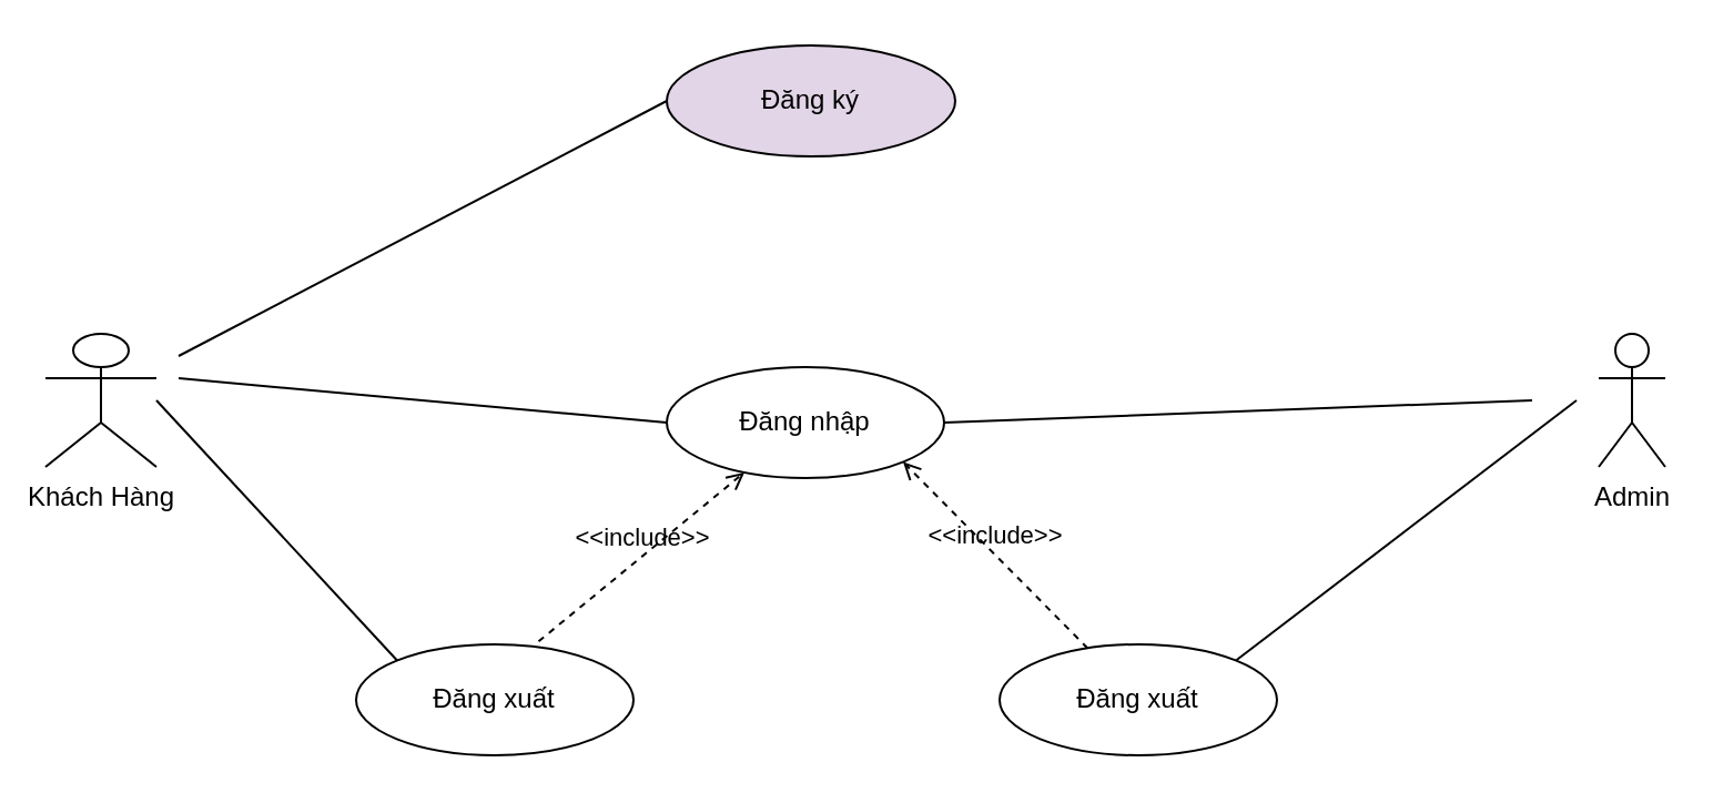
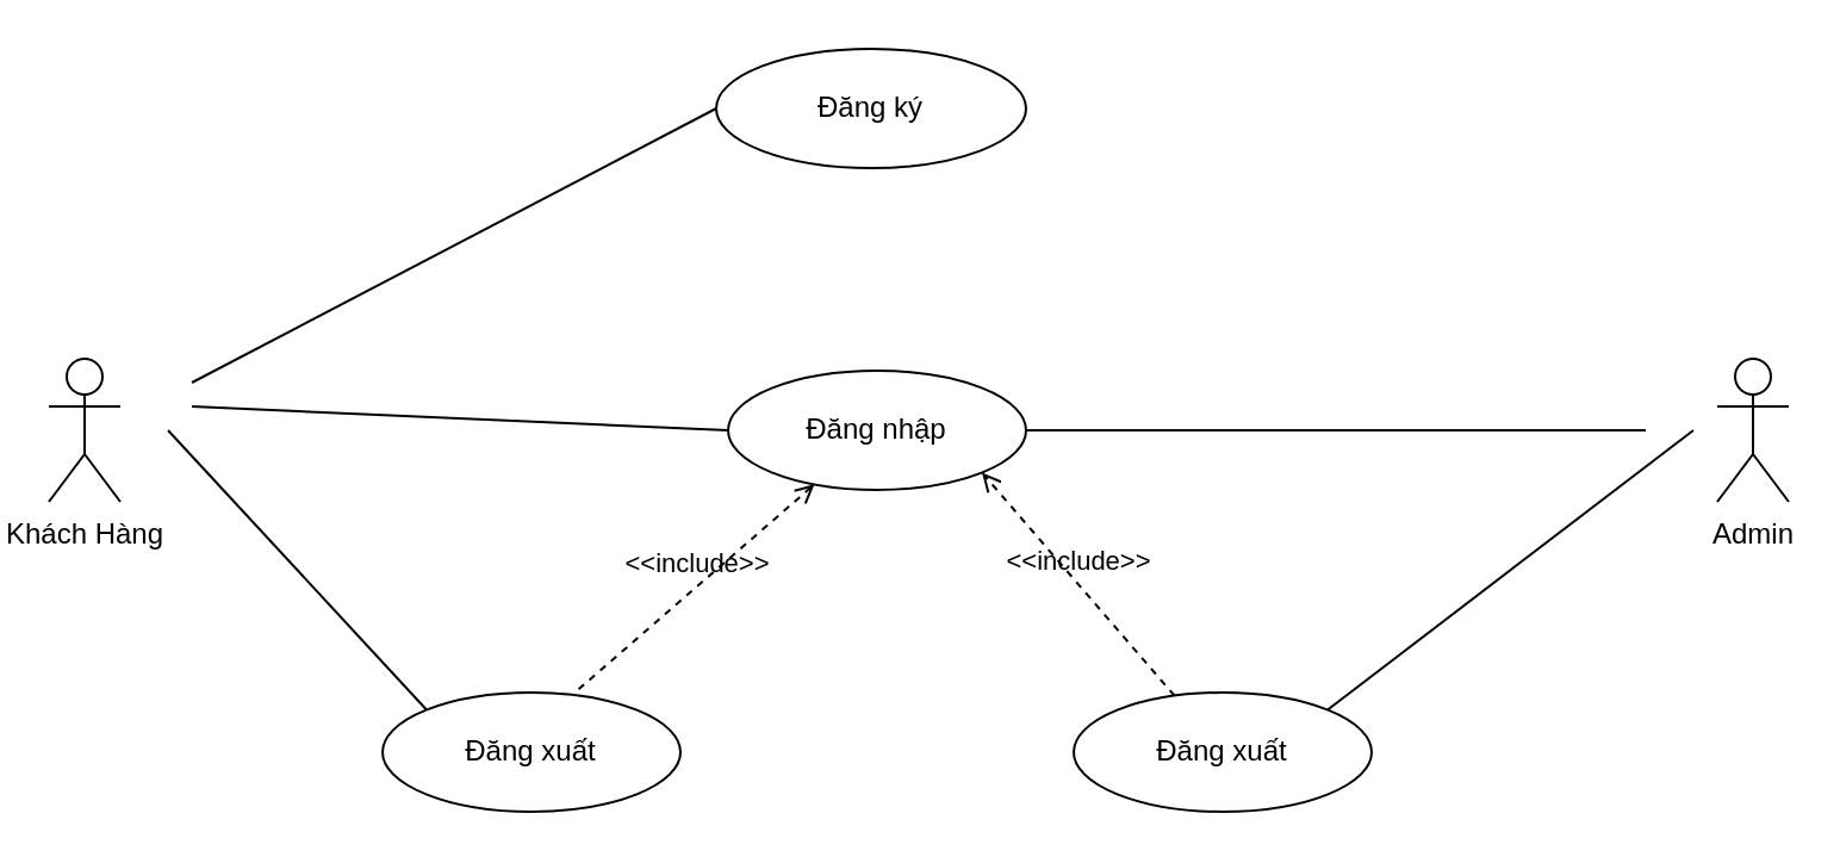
- <mxCell id="4" value="Đăng ký" style="ellipse;whiteSpace=wrap;html=1;fillColor=#e1d5e7;" vertex="1" parent="1"><mxGeometry x="300" y="20" width="130" height="50" as="geometry" /></mxCell>
+ <mxCell id="4" value="Đăng ký" style="ellipse;whiteSpace=wrap;html=1;" vertex="1" parent="1"><mxGeometry x="300" y="20" width="130" height="50" as="geometry" /></mxCell>
- <mxCell id="2" value="Khách Hàng&lt;div&gt;&lt;br&gt;&lt;/div&gt;" style="shape=umlActor;verticalLabelPosition=bottom;verticalAlign=top;html=1;outlineConnect=0;" vertex="1" parent="1"><mxGeometry x="20" y="150" width="50" height="60" as="geometry" /></mxCell>
+ <mxCell id="2" value="Khách Hàng&lt;div&gt;&lt;br&gt;&lt;/div&gt;" style="shape=umlActor;verticalLabelPosition=bottom;verticalAlign=top;html=1;outlineConnect=0;" vertex="1" parent="1"><mxGeometry x="20" y="150" width="30" height="60" as="geometry" /></mxCell>
- <mxCell id="5" value="Đăng nhập" style="ellipse;whiteSpace=wrap;html=1;" vertex="1" parent="1"><mxGeometry x="300" y="165" width="125" height="50" as="geometry" /></mxCell>
+ <mxCell id="5" value="Đăng nhập" style="ellipse;whiteSpace=wrap;html=1;" vertex="1" parent="1"><mxGeometry x="305" y="155" width="125" height="50" as="geometry" /></mxCell>
